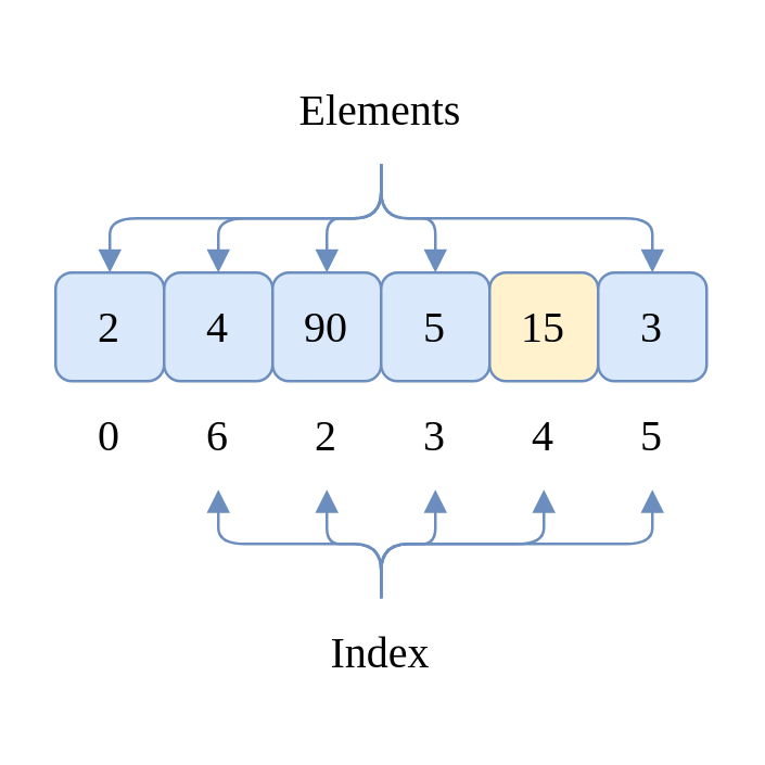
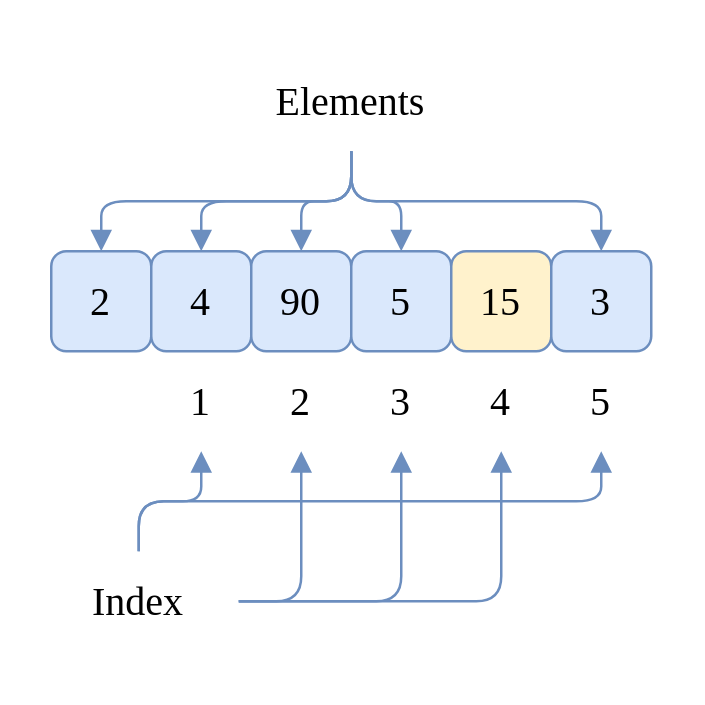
- <mxCell id="8" value="0" style="text;html=1;align=center;verticalAlign=middle;whiteSpace=wrap;rounded=0;fontFamily=Ubuntu;fontSize=16;fontStyle=0;" vertex="1" parent="1"><mxGeometry x="20" y="140" width="40" height="40" as="geometry" /></mxCell>
- <mxCell id="9" value="6" style="text;html=1;align=center;verticalAlign=middle;whiteSpace=wrap;rounded=0;fontFamily=Ubuntu;fontSize=16;fontStyle=0;" vertex="1" parent="1"><mxGeometry x="60" y="140" width="40" height="40" as="geometry" /></mxCell>
+ <mxCell id="9" value="1" style="text;html=1;align=center;verticalAlign=middle;whiteSpace=wrap;rounded=0;fontFamily=Ubuntu;fontSize=16;fontStyle=0;" vertex="1" parent="1"><mxGeometry x="60" y="140" width="40" height="40" as="geometry" /></mxCell>
- <mxCell id="19" value="Index" style="text;html=1;align=center;verticalAlign=middle;whiteSpace=wrap;rounded=0;fontFamily=Ubuntu;fontSize=16;fontStyle=0;" vertex="1" parent="1"><mxGeometry x="100" y="220" width="80" height="40" as="geometry" /></mxCell>
+ <mxCell id="19" value="Index" style="text;html=1;align=center;verticalAlign=middle;whiteSpace=wrap;rounded=0;fontFamily=Ubuntu;fontSize=16;fontStyle=0;" vertex="1" parent="1"><mxGeometry x="15" y="220" width="80" height="40" as="geometry" /></mxCell>
